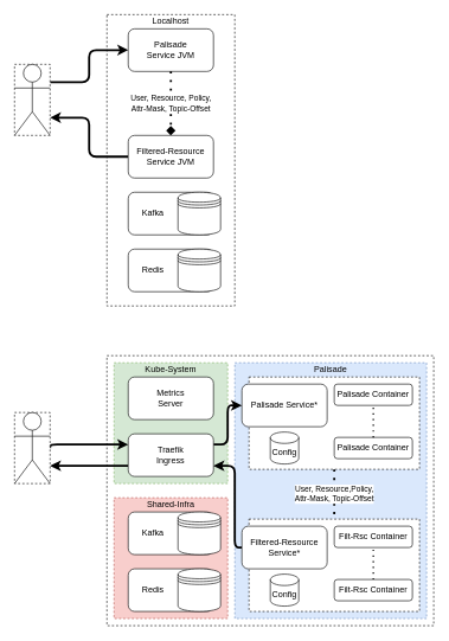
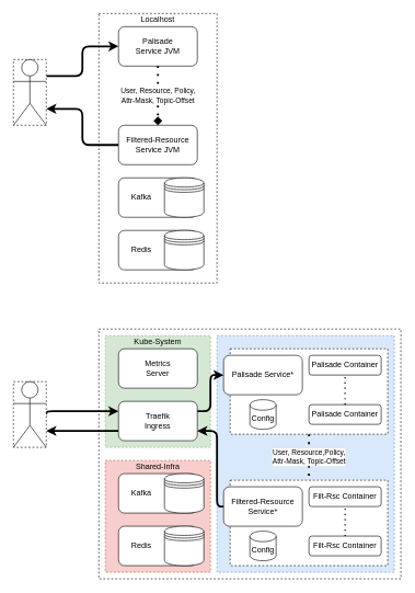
- <mxCell id="45" value="Palisade" style="text;html=1;strokeColor=none;fillColor=none;align=center;verticalAlign=middle;whiteSpace=wrap;rounded=0;dashed=1;" parent="1" vertex="1"><mxGeometry x="330" y="510" width="270" height="20" as="geometry" /></mxCell>
